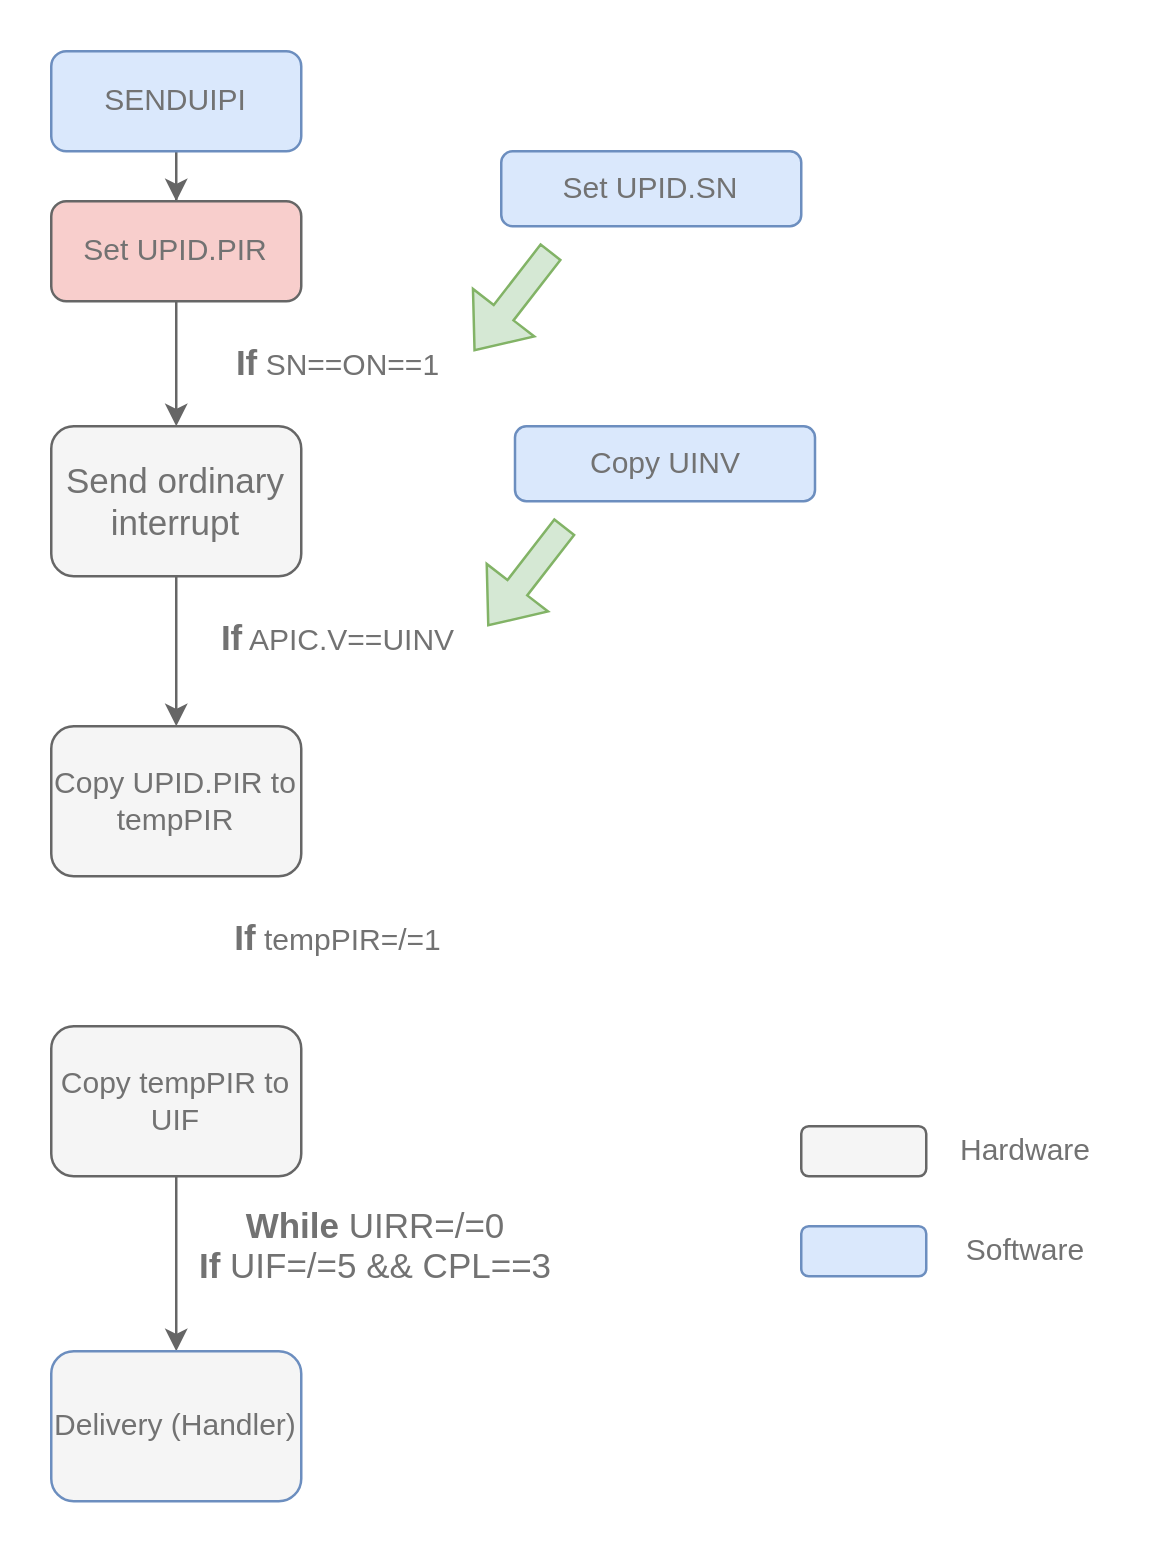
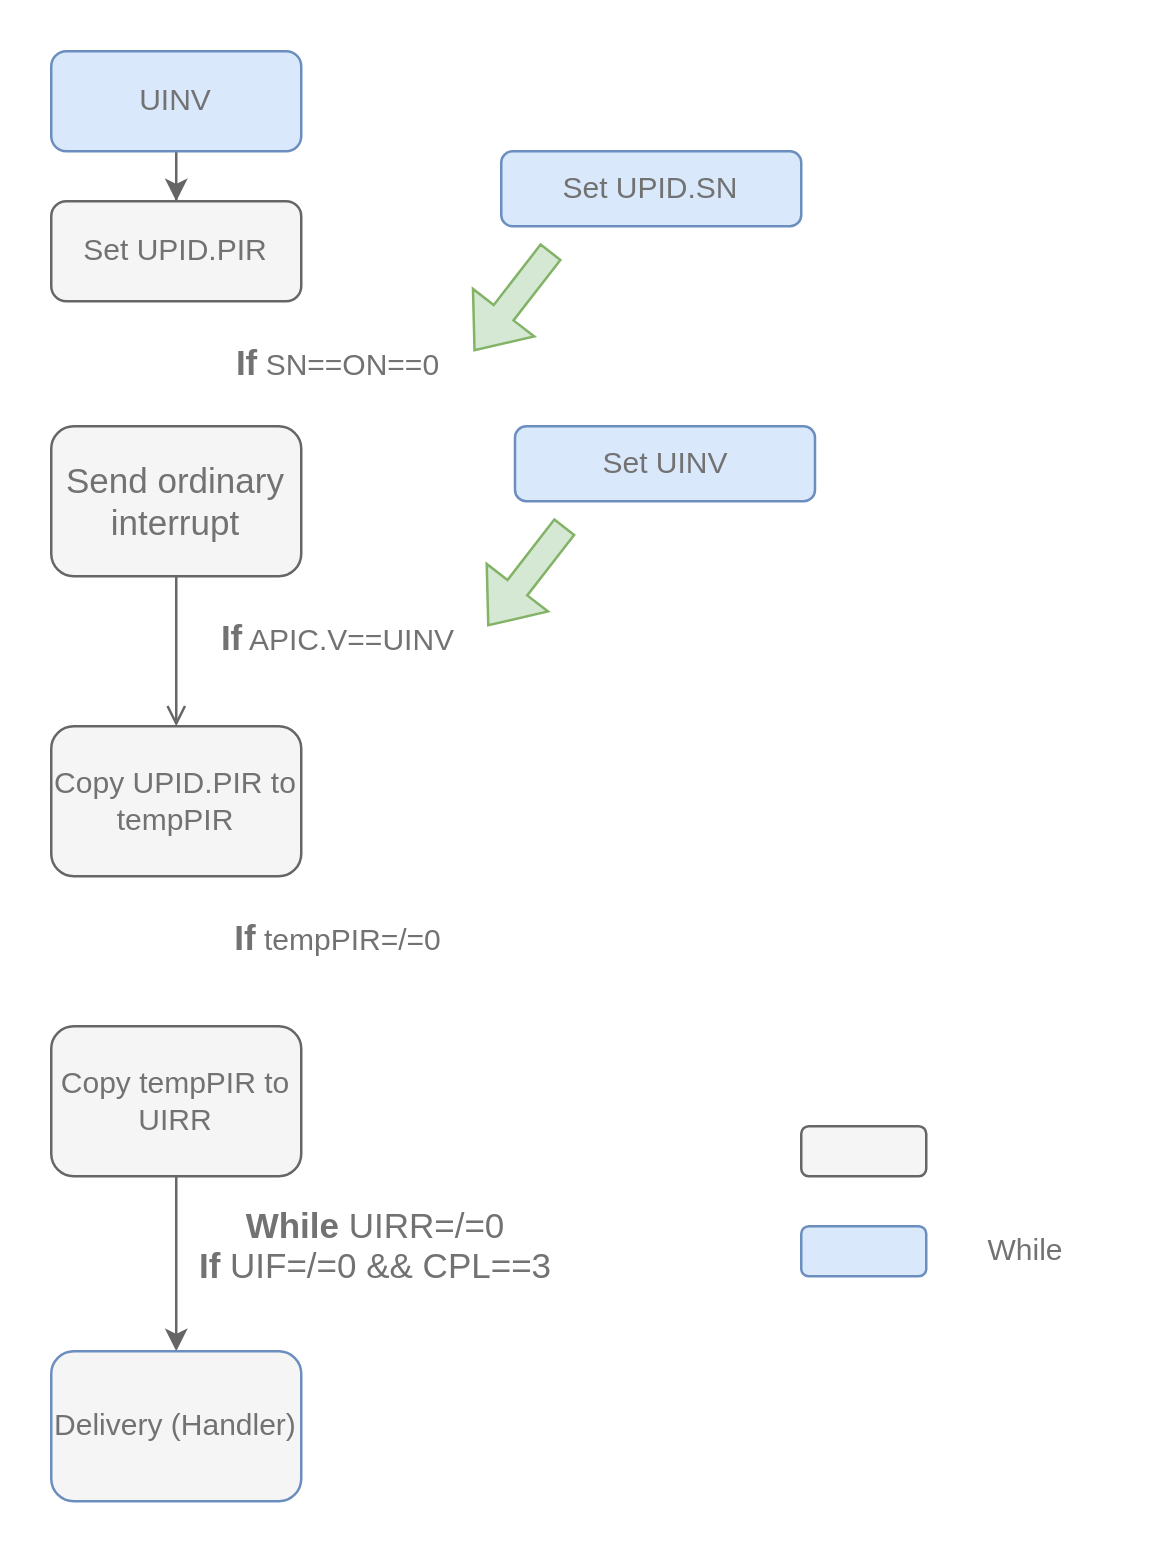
- <mxCell id="3" value="SENDUIPI" style="rounded=1;whiteSpace=wrap;html=1;fillColor=#dae8fc;strokeColor=#6c8ebf;fontColor=#727272;" vertex="1" parent="1"><mxGeometry x="20" y="20" width="100" height="40" as="geometry" /></mxCell>
+ <mxCell id="3" value="UINV" style="rounded=1;whiteSpace=wrap;html=1;fillColor=#dae8fc;strokeColor=#6c8ebf;fontColor=#727272;" vertex="1" parent="1"><mxGeometry x="20" y="20" width="100" height="40" as="geometry" /></mxCell>
- <mxCell id="5" value="Set UPID.PIR" style="rounded=1;whiteSpace=wrap;html=1;fillColor=#f8cecc;fontColor=#727272;strokeColor=#666666;" vertex="1" parent="1"><mxGeometry x="20" y="80" width="100" height="40" as="geometry" /></mxCell>
+ <mxCell id="5" value="Set UPID.PIR" style="rounded=1;whiteSpace=wrap;html=1;fillColor=#f5f5f5;fontColor=#727272;strokeColor=#666666;" vertex="1" parent="1"><mxGeometry x="20" y="80" width="100" height="40" as="geometry" /></mxCell>
- <mxCell id="4" style="edgeStyle=orthogonalEdgeStyle;rounded=0;orthogonalLoop=1;jettySize=auto;html=1;entryX=0.5;entryY=0;entryDx=0;entryDy=0;fontColor=#727272;fillColor=#f5f5f5;strokeColor=#666666;" edge="1" parent="1" source="5" target="7"><mxGeometry relative="1" as="geometry" /></mxCell>
- <mxCell id="8" value="&lt;font style=&quot;font-size: 14px;&quot;&gt;&lt;b&gt;If&lt;/b&gt;&lt;/font&gt; SN==ON==1" style="text;html=1;strokeColor=none;fillColor=none;align=center;verticalAlign=middle;whiteSpace=wrap;rounded=0;fontColor=#727272;" vertex="1" parent="1"><mxGeometry x="80" y="130" width="110" height="30" as="geometry" /></mxCell>
+ <mxCell id="8" value="&lt;font style=&quot;font-size: 14px;&quot;&gt;&lt;b&gt;If&lt;/b&gt;&lt;/font&gt; SN==ON==0" style="text;html=1;strokeColor=none;fillColor=none;align=center;verticalAlign=middle;whiteSpace=wrap;rounded=0;fontColor=#727272;" vertex="1" parent="1"><mxGeometry x="80" y="130" width="110" height="30" as="geometry" /></mxCell>
- <mxCell id="23" value="Copy UINV" style="text;html=1;strokeColor=#6c8ebf;fillColor=#dae8fc;align=center;verticalAlign=middle;whiteSpace=wrap;rounded=1;fontColor=#727272;" vertex="1" parent="1"><mxGeometry x="205.5" y="170" width="120" height="30" as="geometry" /></mxCell>
+ <mxCell id="23" value="Set UINV" style="text;html=1;strokeColor=#6c8ebf;fillColor=#dae8fc;align=center;verticalAlign=middle;whiteSpace=wrap;rounded=1;fontColor=#727272;" vertex="1" parent="1"><mxGeometry x="205.5" y="170" width="120" height="30" as="geometry" /></mxCell>
- <mxCell id="6" style="edgeStyle=orthogonalEdgeStyle;rounded=0;orthogonalLoop=1;jettySize=auto;html=1;exitX=0.5;exitY=1;exitDx=0;exitDy=0;entryX=0.5;entryY=0;entryDx=0;entryDy=0;fontColor=#727272;fillColor=#f5f5f5;strokeColor=#666666;" edge="1" parent="1" source="7" target="9"><mxGeometry relative="1" as="geometry" /></mxCell>
+ <mxCell id="6" style="edgeStyle=orthogonalEdgeStyle;rounded=0;orthogonalLoop=1;jettySize=auto;html=1;exitX=0.5;exitY=1;exitDx=0;exitDy=0;entryX=0.5;entryY=0;entryDx=0;entryDy=0;fontColor=#727272;fillColor=#f5f5f5;strokeColor=#666666;endArrow=open;" edge="1" parent="1" source="7" target="9"><mxGeometry relative="1" as="geometry" /></mxCell>
- <mxCell id="13" value="&lt;font style=&quot;font-size: 14px;&quot;&gt;&lt;b&gt;If&lt;/b&gt;&lt;/font&gt; tempPIR=/=1" style="text;html=1;strokeColor=none;fillColor=none;align=center;verticalAlign=middle;whiteSpace=wrap;rounded=0;fontColor=#727272;" vertex="1" parent="1"><mxGeometry x="80" y="360" width="110" height="30" as="geometry" /></mxCell>
+ <mxCell id="13" value="&lt;font style=&quot;font-size: 14px;&quot;&gt;&lt;b&gt;If&lt;/b&gt;&lt;/font&gt; tempPIR=/=0" style="text;html=1;strokeColor=none;fillColor=none;align=center;verticalAlign=middle;whiteSpace=wrap;rounded=0;fontColor=#727272;" vertex="1" parent="1"><mxGeometry x="80" y="360" width="110" height="30" as="geometry" /></mxCell>
- <mxCell id="12" value="&lt;div&gt;Copy tempPIR to&lt;/div&gt;&lt;div&gt;UIF&lt;br&gt;&lt;/div&gt;" style="rounded=1;whiteSpace=wrap;html=1;fillColor=#f5f5f5;fontColor=#727272;strokeColor=#666666;" vertex="1" parent="1"><mxGeometry x="20" y="410" width="100" height="60" as="geometry" /></mxCell>
+ <mxCell id="12" value="&lt;div&gt;Copy tempPIR to&lt;/div&gt;&lt;div&gt;UIRR&lt;br&gt;&lt;/div&gt;" style="rounded=1;whiteSpace=wrap;html=1;fillColor=#f5f5f5;fontColor=#727272;strokeColor=#666666;" vertex="1" parent="1"><mxGeometry x="20" y="410" width="100" height="60" as="geometry" /></mxCell>
- <mxCell id="20" value="Hardware" style="text;html=1;strokeColor=none;fillColor=none;align=center;verticalAlign=middle;whiteSpace=wrap;rounded=0;fontColor=#727272;" vertex="1" parent="1"><mxGeometry x="380" y="445" width="60" height="30" as="geometry" /></mxCell>
- <mxCell id="21" value="Software" style="text;html=1;strokeColor=none;fillColor=none;align=center;verticalAlign=middle;whiteSpace=wrap;rounded=0;fontColor=#727272;" vertex="1" parent="1"><mxGeometry x="380" y="485" width="60" height="30" as="geometry" /></mxCell>
+ <mxCell id="21" value="While" style="text;html=1;strokeColor=none;fillColor=none;align=center;verticalAlign=middle;whiteSpace=wrap;rounded=0;fontColor=#727272;" vertex="1" parent="1"><mxGeometry x="380" y="485" width="60" height="30" as="geometry" /></mxCell>
- <mxCell id="14" value="&lt;div style=&quot;font-size: 14px;&quot;&gt;&lt;font style=&quot;font-size: 14px;&quot;&gt;&lt;b&gt;While&lt;/b&gt;&lt;/font&gt; UIRR=/=0&lt;/div&gt;&lt;div style=&quot;font-size: 14px;&quot;&gt;&lt;b&gt;If&lt;/b&gt; UIF=/=5 &amp;amp;&amp;amp; CPL==3&lt;br&gt;&lt;/div&gt;&lt;div&gt;&lt;br&gt;&lt;/div&gt;" style="text;html=1;strokeColor=none;fillColor=none;align=center;verticalAlign=middle;whiteSpace=wrap;rounded=0;fontColor=#727272;" vertex="1" parent="1"><mxGeometry x="70" y="490" width="160" height="30" as="geometry" /></mxCell>
+ <mxCell id="14" value="&lt;div style=&quot;font-size: 14px;&quot;&gt;&lt;font style=&quot;font-size: 14px;&quot;&gt;&lt;b&gt;While&lt;/b&gt;&lt;/font&gt; UIRR=/=0&lt;/div&gt;&lt;div style=&quot;font-size: 14px;&quot;&gt;&lt;b&gt;If&lt;/b&gt; UIF=/=0 &amp;amp;&amp;amp; CPL==3&lt;br&gt;&lt;/div&gt;&lt;div&gt;&lt;br&gt;&lt;/div&gt;" style="text;html=1;strokeColor=none;fillColor=none;align=center;verticalAlign=middle;whiteSpace=wrap;rounded=0;fontColor=#727272;" vertex="1" parent="1"><mxGeometry x="70" y="490" width="160" height="30" as="geometry" /></mxCell>
